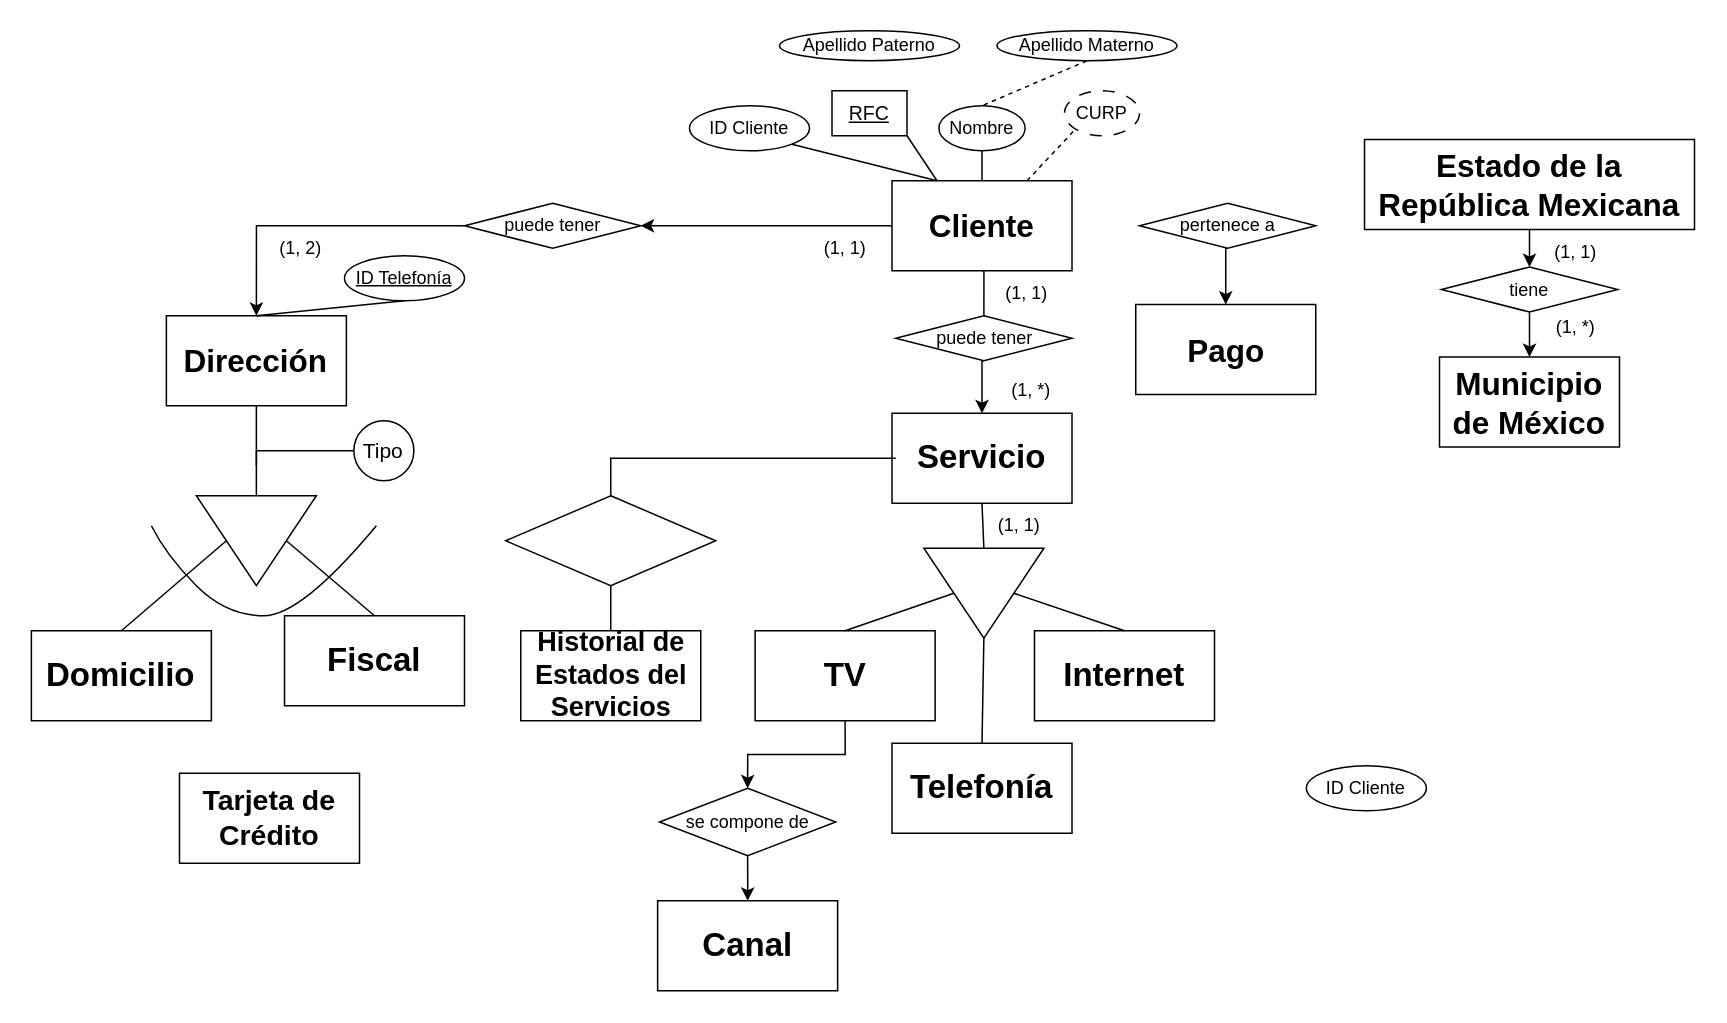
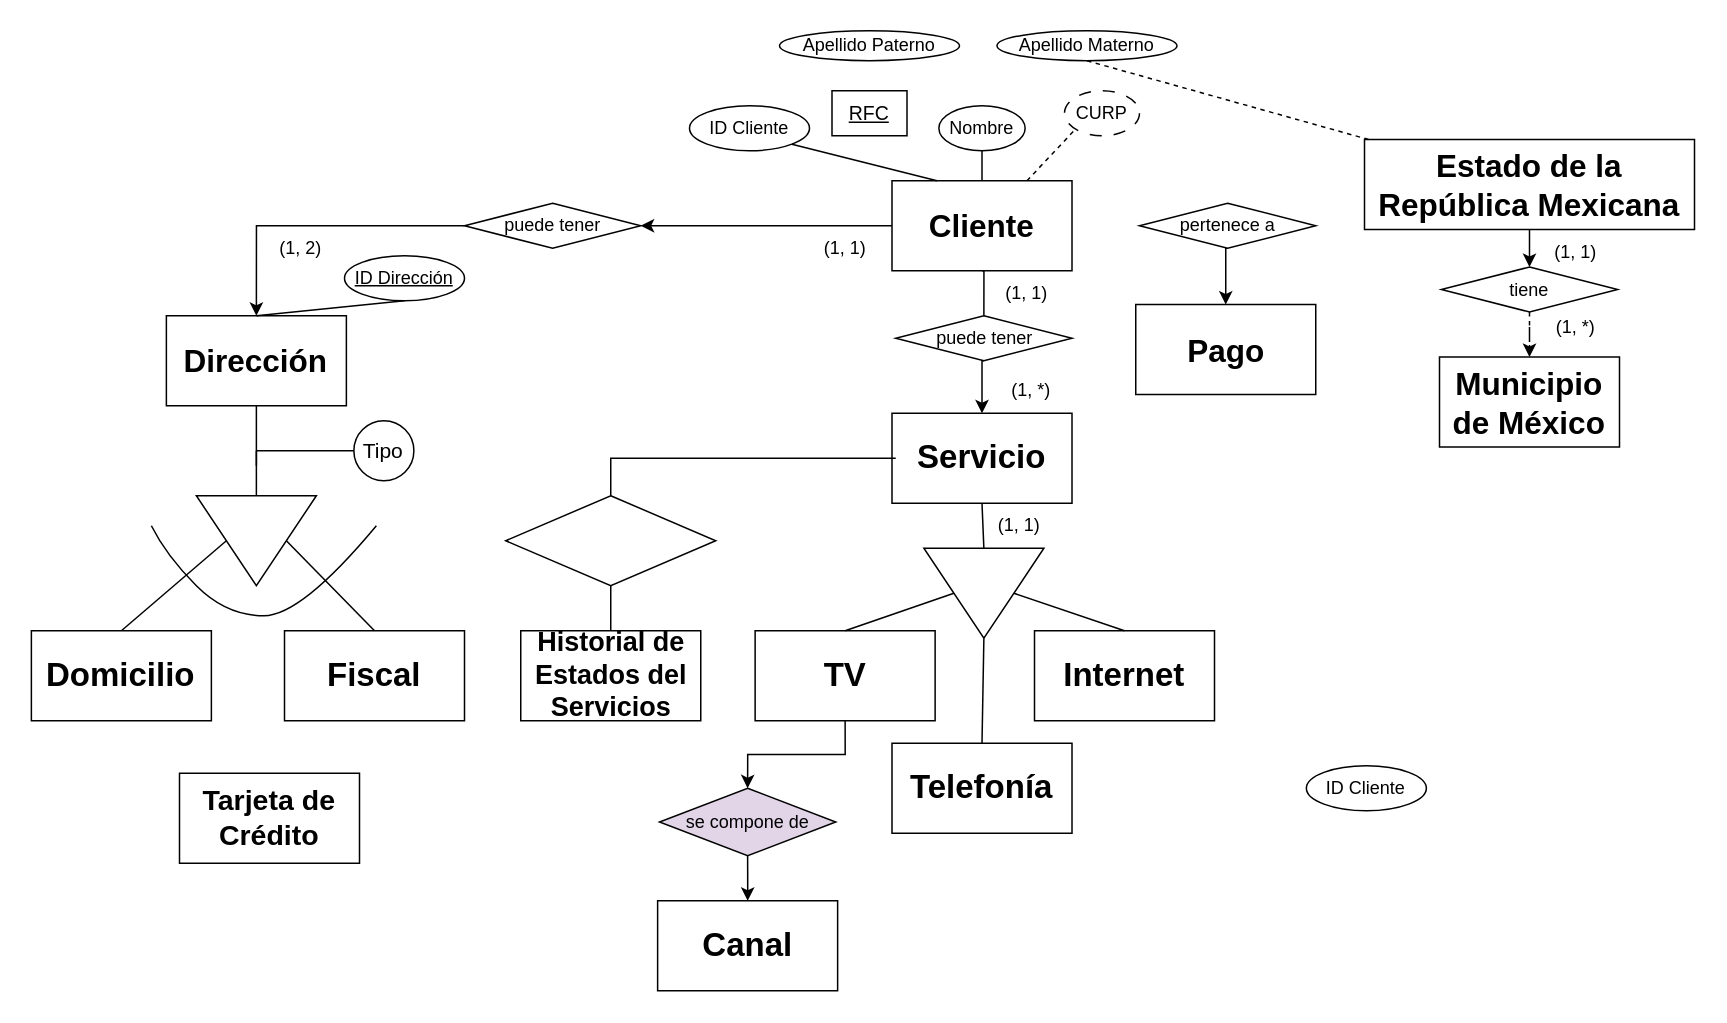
- <mxCell id="31" value="" style="endArrow=none;html=1;rounded=0;exitX=0.5;exitY=1;exitDx=0;exitDy=0;entryX=0.5;entryY=0;entryDx=0;entryDy=0;dashed=1;" edge="1" parent="1" source="30" target="26"><mxGeometry width="50" height="50" relative="1" as="geometry"><mxPoint x="589" y="40" as="sourcePoint" /><mxPoint x="664" y="80" as="targetPoint" /></mxGeometry></mxCell>
+ <mxCell id="31" value="" style="endArrow=none;html=1;rounded=0;exitX=0.5;exitY=1;exitDx=0;exitDy=0;dashed=1;" edge="1" parent="1" source="30" target="7"><mxGeometry width="50" height="50" relative="1" as="geometry"><mxPoint x="589" y="40" as="sourcePoint" /><mxPoint x="664" y="80" as="targetPoint" /></mxGeometry></mxCell>
- <mxCell id="27" value="" style="endArrow=none;html=1;rounded=0;exitX=0.25;exitY=0;exitDx=0;exitDy=0;entryX=1;entryY=1;entryDx=0;entryDy=0;" edge="1" parent="1" source="4" target="25"><mxGeometry width="50" height="50" relative="1" as="geometry"><mxPoint x="594" y="90" as="sourcePoint" /><mxPoint x="644" y="40" as="targetPoint" /></mxGeometry></mxCell>
- <mxCell id="36" value="&lt;u&gt;ID Telefonía&lt;/u&gt;" style="ellipse;whiteSpace=wrap;html=1;" vertex="1" parent="1"><mxGeometry x="229" y="170" width="80" height="30" as="geometry" /></mxCell>
+ <mxCell id="36" value="&lt;u&gt;ID Dirección&lt;/u&gt;" style="ellipse;whiteSpace=wrap;html=1;" vertex="1" parent="1"><mxGeometry x="229" y="170" width="80" height="30" as="geometry" /></mxCell>
- <mxCell id="57" style="edgeStyle=orthogonalEdgeStyle;rounded=0;orthogonalLoop=1;jettySize=auto;html=1;exitX=0.5;exitY=1;exitDx=0;exitDy=0;" edge="1" parent="1" source="58" target="8"><mxGeometry relative="1" as="geometry" /></mxCell>
+ <mxCell id="57" style="edgeStyle=orthogonalEdgeStyle;rounded=0;orthogonalLoop=1;jettySize=auto;html=1;exitX=0.5;exitY=1;exitDx=0;exitDy=0;dashed=1;" edge="1" parent="1" source="58" target="8"><mxGeometry relative="1" as="geometry" /></mxCell>
- <mxCell id="40" value="&lt;b&gt;&lt;font style=&quot;font-size: 22px;&quot;&gt;Fiscal&lt;/font&gt;&lt;/b&gt;" style="rounded=0;whiteSpace=wrap;html=1;" vertex="1" parent="1"><mxGeometry x="189" y="410" width="120" height="60" as="geometry" /></mxCell>
+ <mxCell id="40" value="&lt;b&gt;&lt;font style=&quot;font-size: 22px;&quot;&gt;Fiscal&lt;/font&gt;&lt;/b&gt;" style="rounded=0;whiteSpace=wrap;html=1;" vertex="1" parent="1"><mxGeometry x="189" y="420" width="120" height="60" as="geometry" /></mxCell>
- <mxCell id="66" value="se compone de" style="rhombus;whiteSpace=wrap;html=1;" vertex="1" parent="1"><mxGeometry x="439" y="525" width="117.5" height="45" as="geometry" /></mxCell>
+ <mxCell id="66" value="se compone de" style="rhombus;whiteSpace=wrap;html=1;fillColor=#e1d5e7;" vertex="1" parent="1"><mxGeometry x="439" y="525" width="117.5" height="45" as="geometry" /></mxCell>
